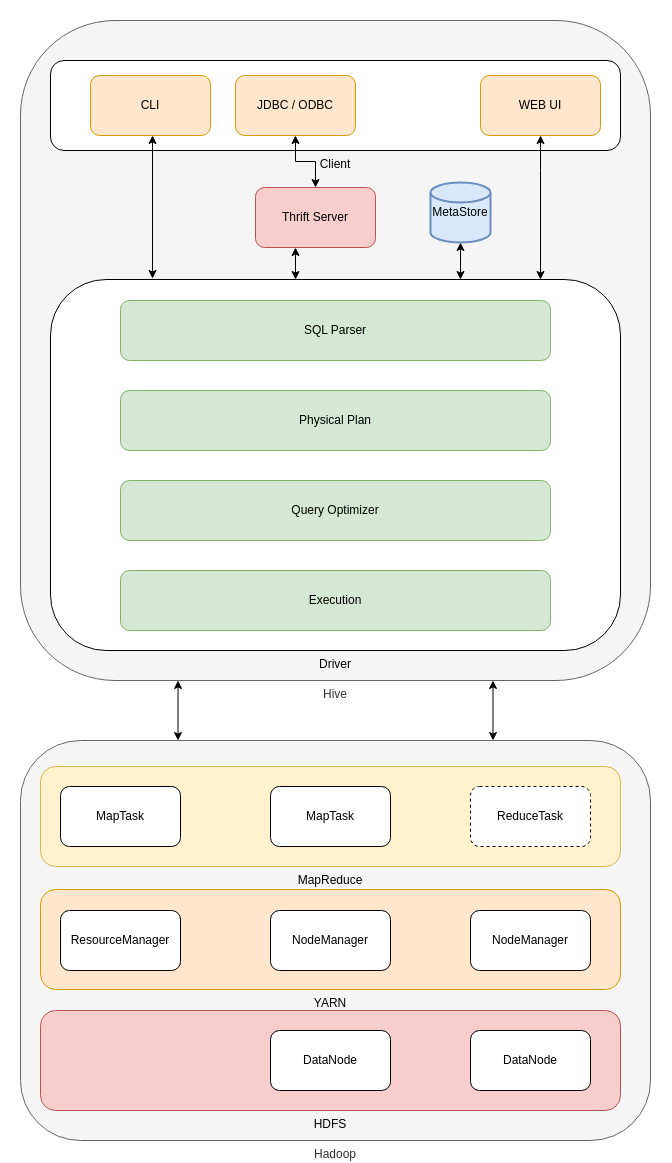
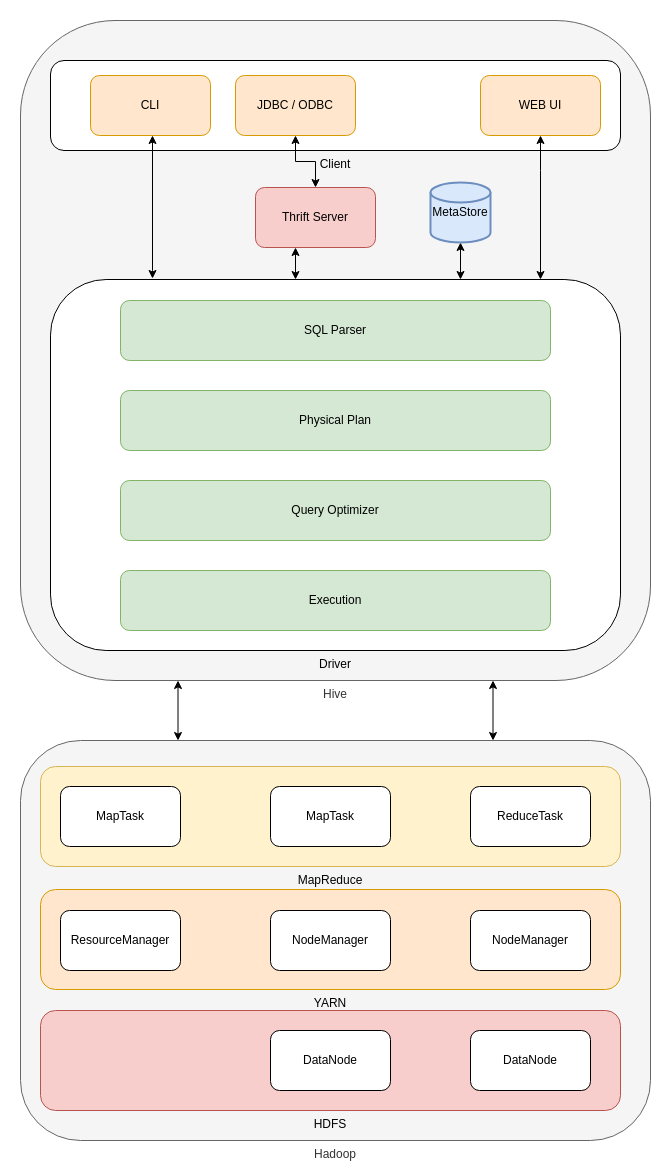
- <mxCell id="28" value="ReduceTask" style="rounded=1;whiteSpace=wrap;html=1;dashed=1;" parent="24" vertex="1"><mxGeometry x="430" y="20" width="120" height="60" as="geometry" /></mxCell>
+ <mxCell id="28" value="ReduceTask" style="rounded=1;whiteSpace=wrap;html=1;" parent="24" vertex="1"><mxGeometry x="430" y="20" width="120" height="60" as="geometry" /></mxCell>
